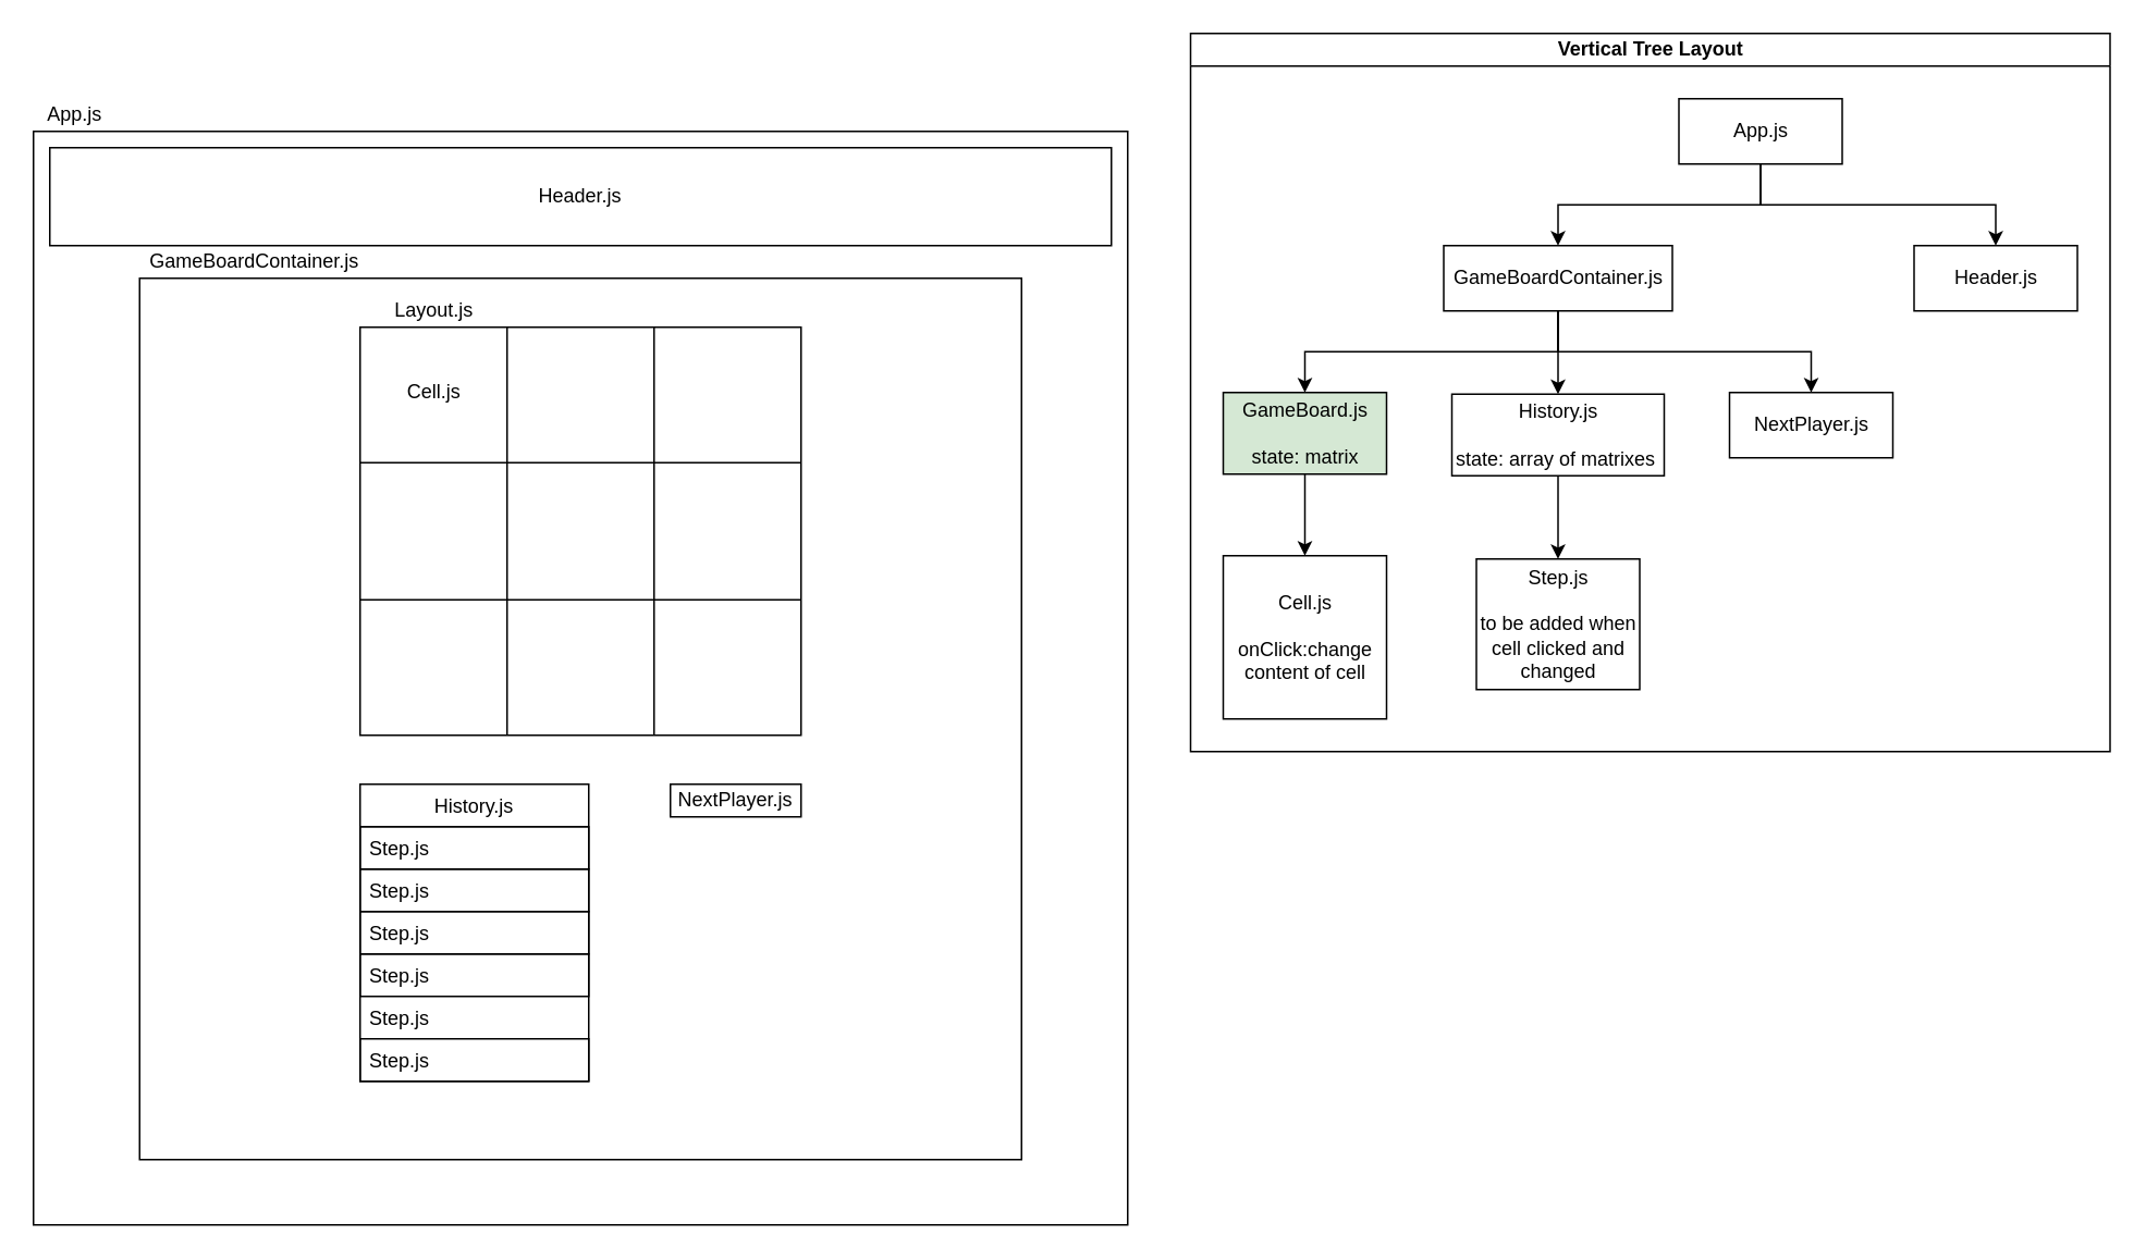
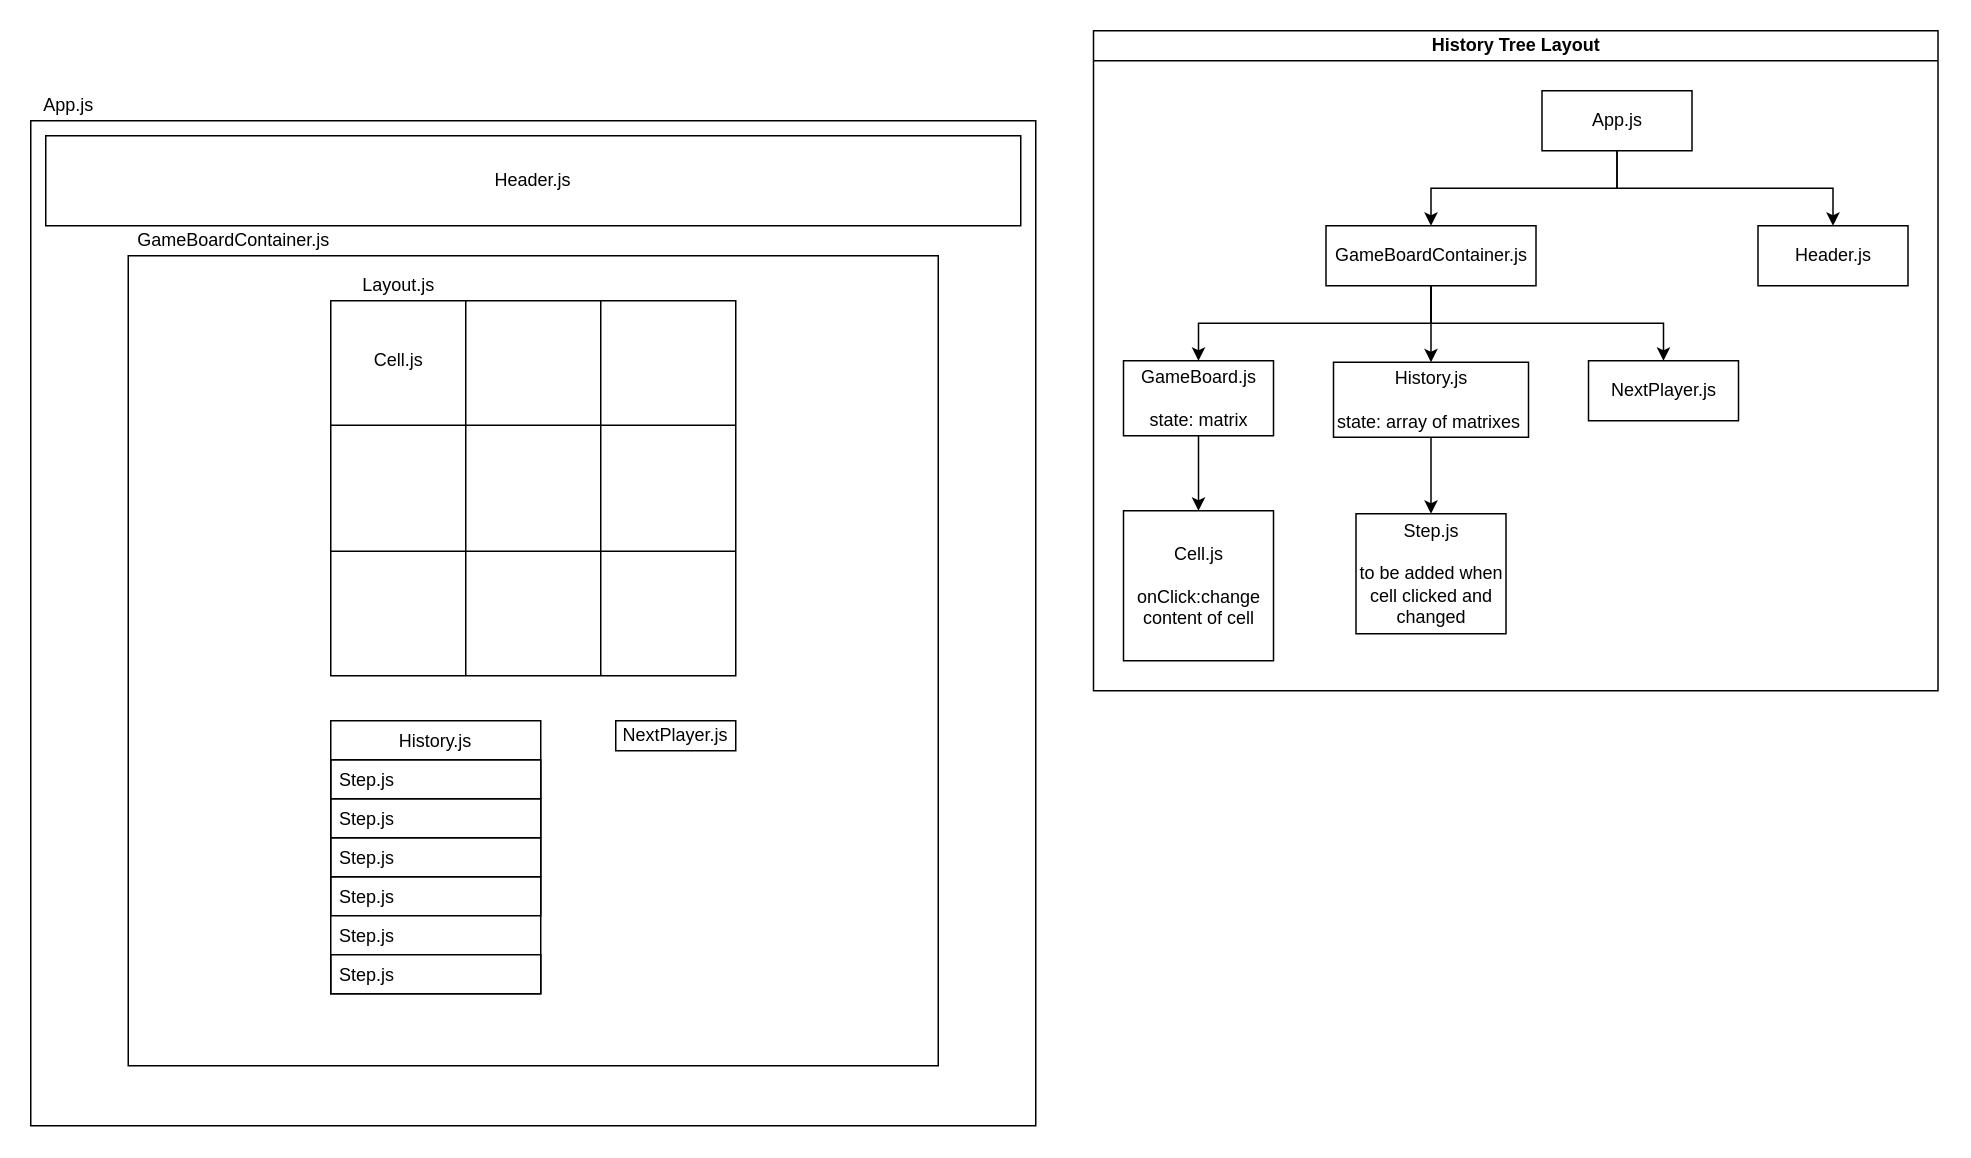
- <mxCell id="30" value="Vertical Tree Layout" style="swimlane;html=1;startSize=20;horizontal=1;childLayout=treeLayout;horizontalTree=0;resizable=0;containerType=tree;strokeColor=#000000;" vertex="1" parent="1"><mxGeometry x="728.5" y="20" width="563" height="440" as="geometry" /></mxCell>
+ <mxCell id="30" value="History Tree Layout" style="swimlane;html=1;startSize=20;horizontal=1;childLayout=treeLayout;horizontalTree=0;resizable=0;containerType=tree;strokeColor=#000000;" vertex="1" parent="1"><mxGeometry x="728.5" y="20" width="563" height="440" as="geometry" /></mxCell>
- <mxCell id="37" value="&lt;span&gt;GameBoard.js&lt;/span&gt;&lt;br&gt;&lt;span&gt;&lt;br&gt;state: matrix&lt;/span&gt;" style="whiteSpace=wrap;html=1;fillColor=#d5e8d4;" vertex="1" parent="30"><mxGeometry x="20" y="220" width="100" height="50" as="geometry" /></mxCell>
+ <mxCell id="37" value="&lt;span&gt;GameBoard.js&lt;/span&gt;&lt;br&gt;&lt;span&gt;&lt;br&gt;state: matrix&lt;/span&gt;" style="whiteSpace=wrap;html=1;" vertex="1" parent="30"><mxGeometry x="20" y="220" width="100" height="50" as="geometry" /></mxCell>
